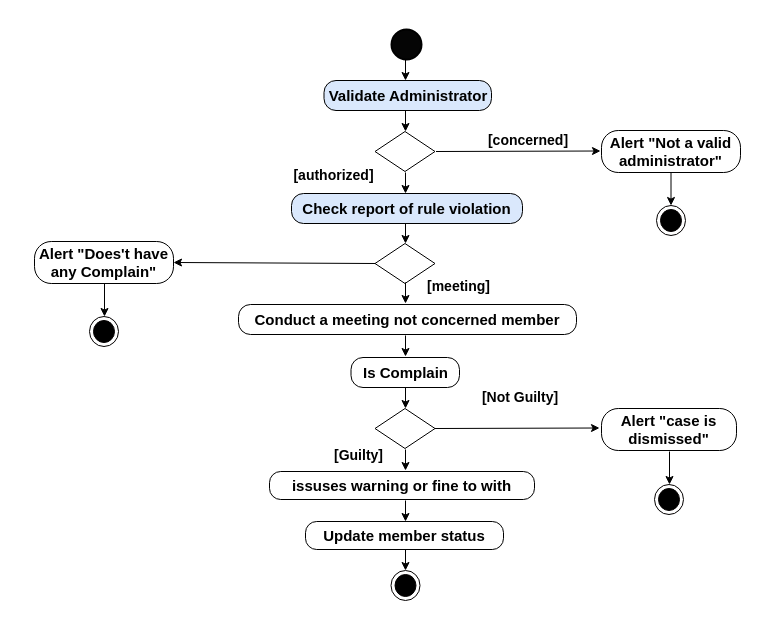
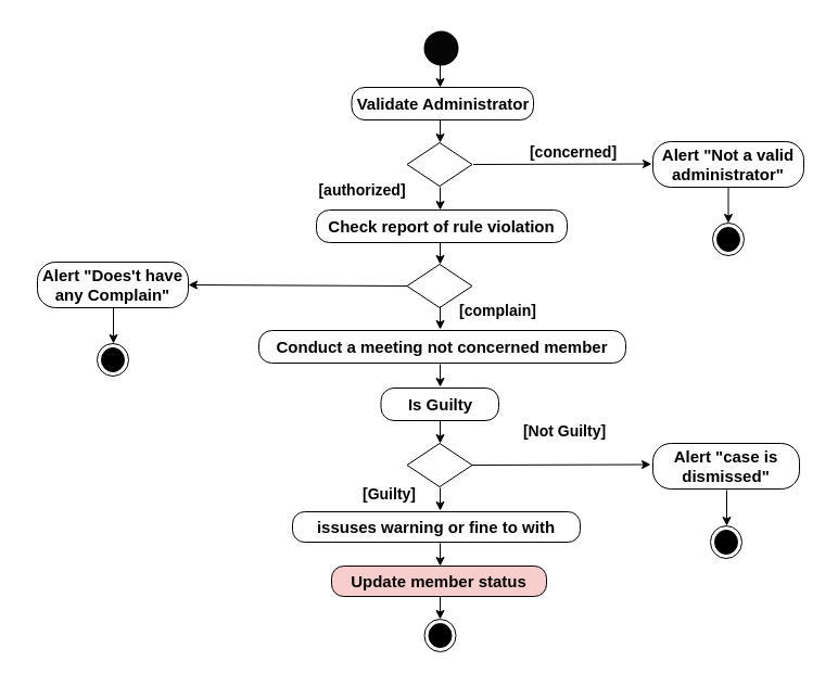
- <mxCell id="10" value="&lt;font style=&quot;font-size: 15px;&quot;&gt;&lt;b&gt;Validate Administrator&lt;/b&gt;&lt;/font&gt;" style="rounded=1;whiteSpace=wrap;html=1;arcSize=40;fillColor=#dae8fc;" vertex="1" parent="1"><mxGeometry x="323.5" y="80" width="167.5" height="30" as="geometry" /></mxCell>
+ <mxCell id="10" value="&lt;font style=&quot;font-size: 15px;&quot;&gt;&lt;b&gt;Validate Administrator&lt;/b&gt;&lt;/font&gt;" style="rounded=1;whiteSpace=wrap;html=1;arcSize=40;" vertex="1" parent="1"><mxGeometry x="323.5" y="80" width="167.5" height="30" as="geometry" /></mxCell>
- <mxCell id="16" value="&lt;span style=&quot;font-size: 15px;&quot;&gt;&lt;b&gt;Check report of rule violation&lt;/b&gt;&lt;/span&gt;" style="rounded=1;whiteSpace=wrap;html=1;arcSize=40;fillColor=#dae8fc;" vertex="1" parent="1"><mxGeometry x="291" y="193" width="231" height="30" as="geometry" /></mxCell>
+ <mxCell id="16" value="&lt;span style=&quot;font-size: 15px;&quot;&gt;&lt;b&gt;Check report of rule violation&lt;/b&gt;&lt;/span&gt;" style="rounded=1;whiteSpace=wrap;html=1;arcSize=40;" vertex="1" parent="1"><mxGeometry x="291" y="193" width="231" height="30" as="geometry" /></mxCell>
- <mxCell id="25" value="&lt;font style=&quot;font-size: 14px;&quot;&gt;&lt;b&gt;[meeting]&lt;/b&gt;&lt;/font&gt;" style="text;html=1;align=center;verticalAlign=middle;whiteSpace=wrap;rounded=0;" vertex="1" parent="1"><mxGeometry x="422" y="276" width="73" height="20" as="geometry" /></mxCell>
+ <mxCell id="25" value="&lt;font style=&quot;font-size: 14px;&quot;&gt;&lt;b&gt;[complain]&lt;/b&gt;&lt;/font&gt;" style="text;html=1;align=center;verticalAlign=middle;whiteSpace=wrap;rounded=0;" vertex="1" parent="1"><mxGeometry x="422" y="276" width="73" height="20" as="geometry" /></mxCell>
- <mxCell id="14" value="&lt;span style=&quot;font-size: 15px;&quot;&gt;&lt;b&gt;Is Complain&lt;/b&gt;&lt;/span&gt;" style="rounded=1;whiteSpace=wrap;html=1;arcSize=40;" vertex="1" parent="1"><mxGeometry x="350.5" y="357" width="108.5" height="30" as="geometry" /></mxCell>
+ <mxCell id="14" value="&lt;span style=&quot;font-size: 15px;&quot;&gt;&lt;b&gt;Is Guilty&lt;/b&gt;&lt;/span&gt;" style="rounded=1;whiteSpace=wrap;html=1;arcSize=40;" vertex="1" parent="1"><mxGeometry x="350.5" y="357" width="108.5" height="30" as="geometry" /></mxCell>
- <mxCell id="39" value="&lt;span style=&quot;font-size: 15px;&quot;&gt;&lt;b&gt;Update member status&lt;/b&gt;&lt;/span&gt;" style="rounded=1;whiteSpace=wrap;html=1;arcSize=40;" vertex="1" parent="1"><mxGeometry x="305" y="521" width="198" height="28" as="geometry" /></mxCell>
+ <mxCell id="39" value="&lt;span style=&quot;font-size: 15px;&quot;&gt;&lt;b&gt;Update member status&lt;/b&gt;&lt;/span&gt;" style="rounded=1;whiteSpace=wrap;html=1;arcSize=40;fillColor=#f8cecc;" vertex="1" parent="1"><mxGeometry x="305" y="521" width="198" height="28" as="geometry" /></mxCell>
